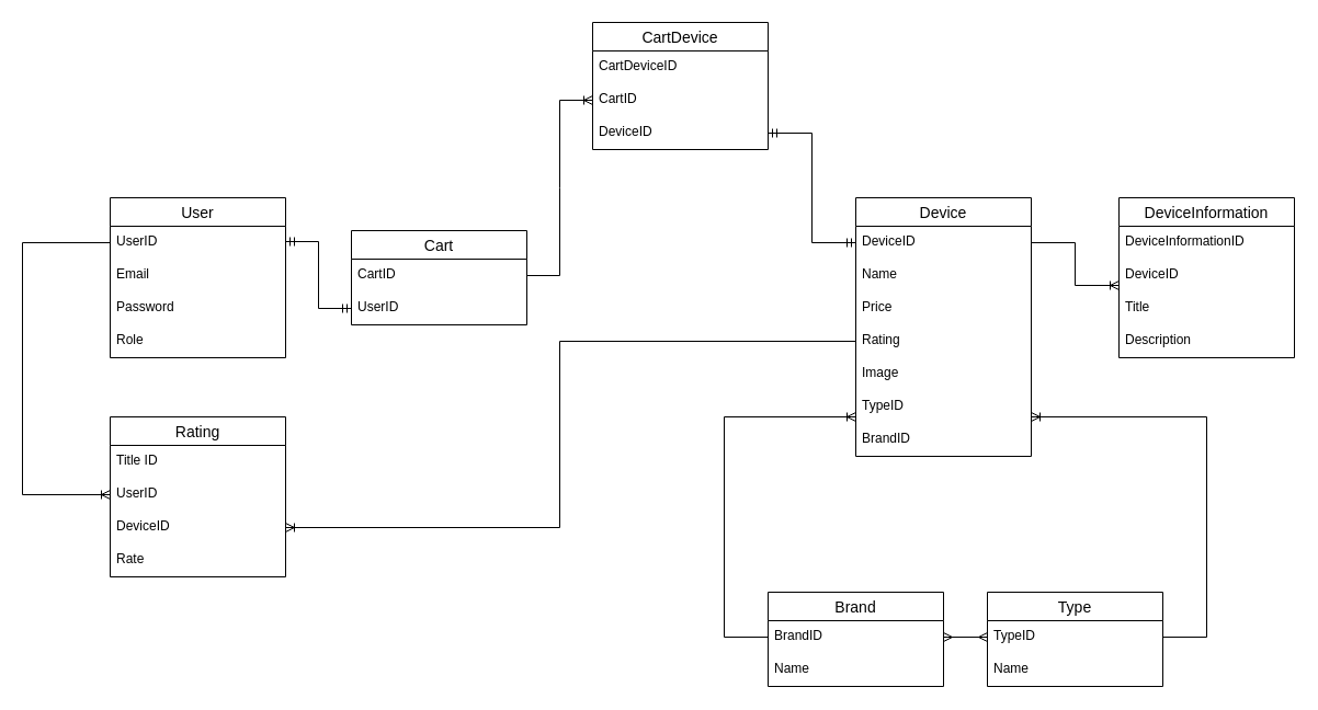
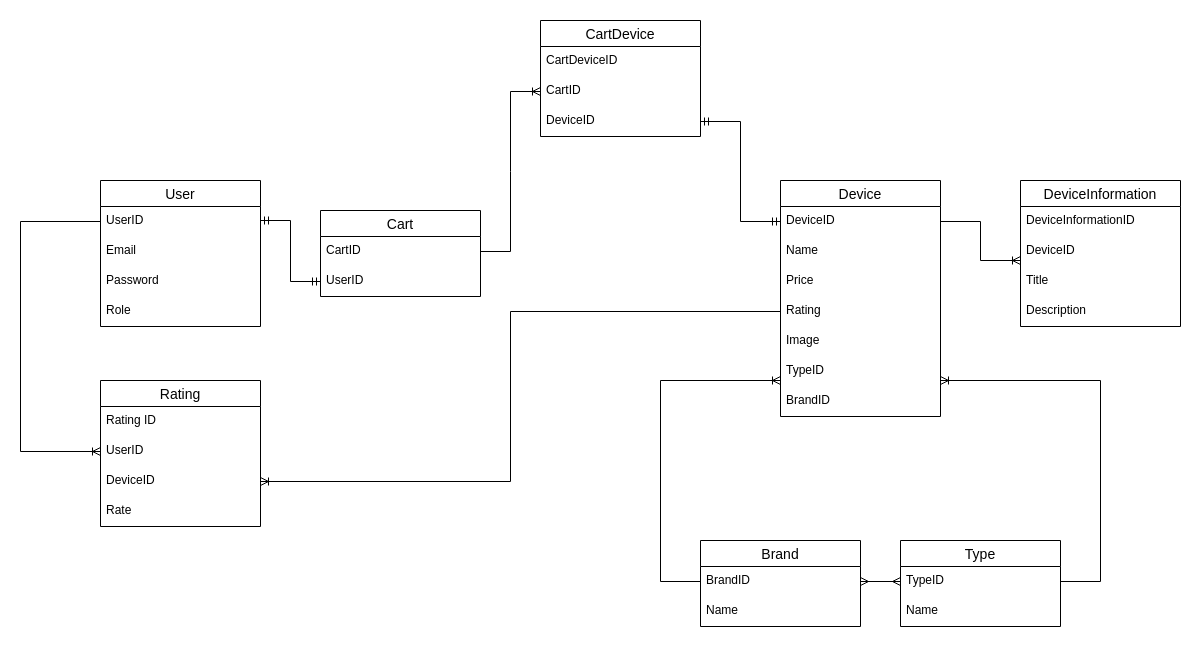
- <mxCell id="35" value="Title ID" style="text;strokeColor=none;fillColor=none;spacingLeft=4;spacingRight=4;overflow=hidden;rotatable=0;points=[[0,0.5],[1,0.5]];portConstraint=eastwest;fontSize=12;" vertex="1" parent="34"><mxGeometry y="26" width="160" height="30" as="geometry" /></mxCell>
+ <mxCell id="35" value="Rating ID" style="text;strokeColor=none;fillColor=none;spacingLeft=4;spacingRight=4;overflow=hidden;rotatable=0;points=[[0,0.5],[1,0.5]];portConstraint=eastwest;fontSize=12;" vertex="1" parent="34"><mxGeometry y="26" width="160" height="30" as="geometry" /></mxCell>
